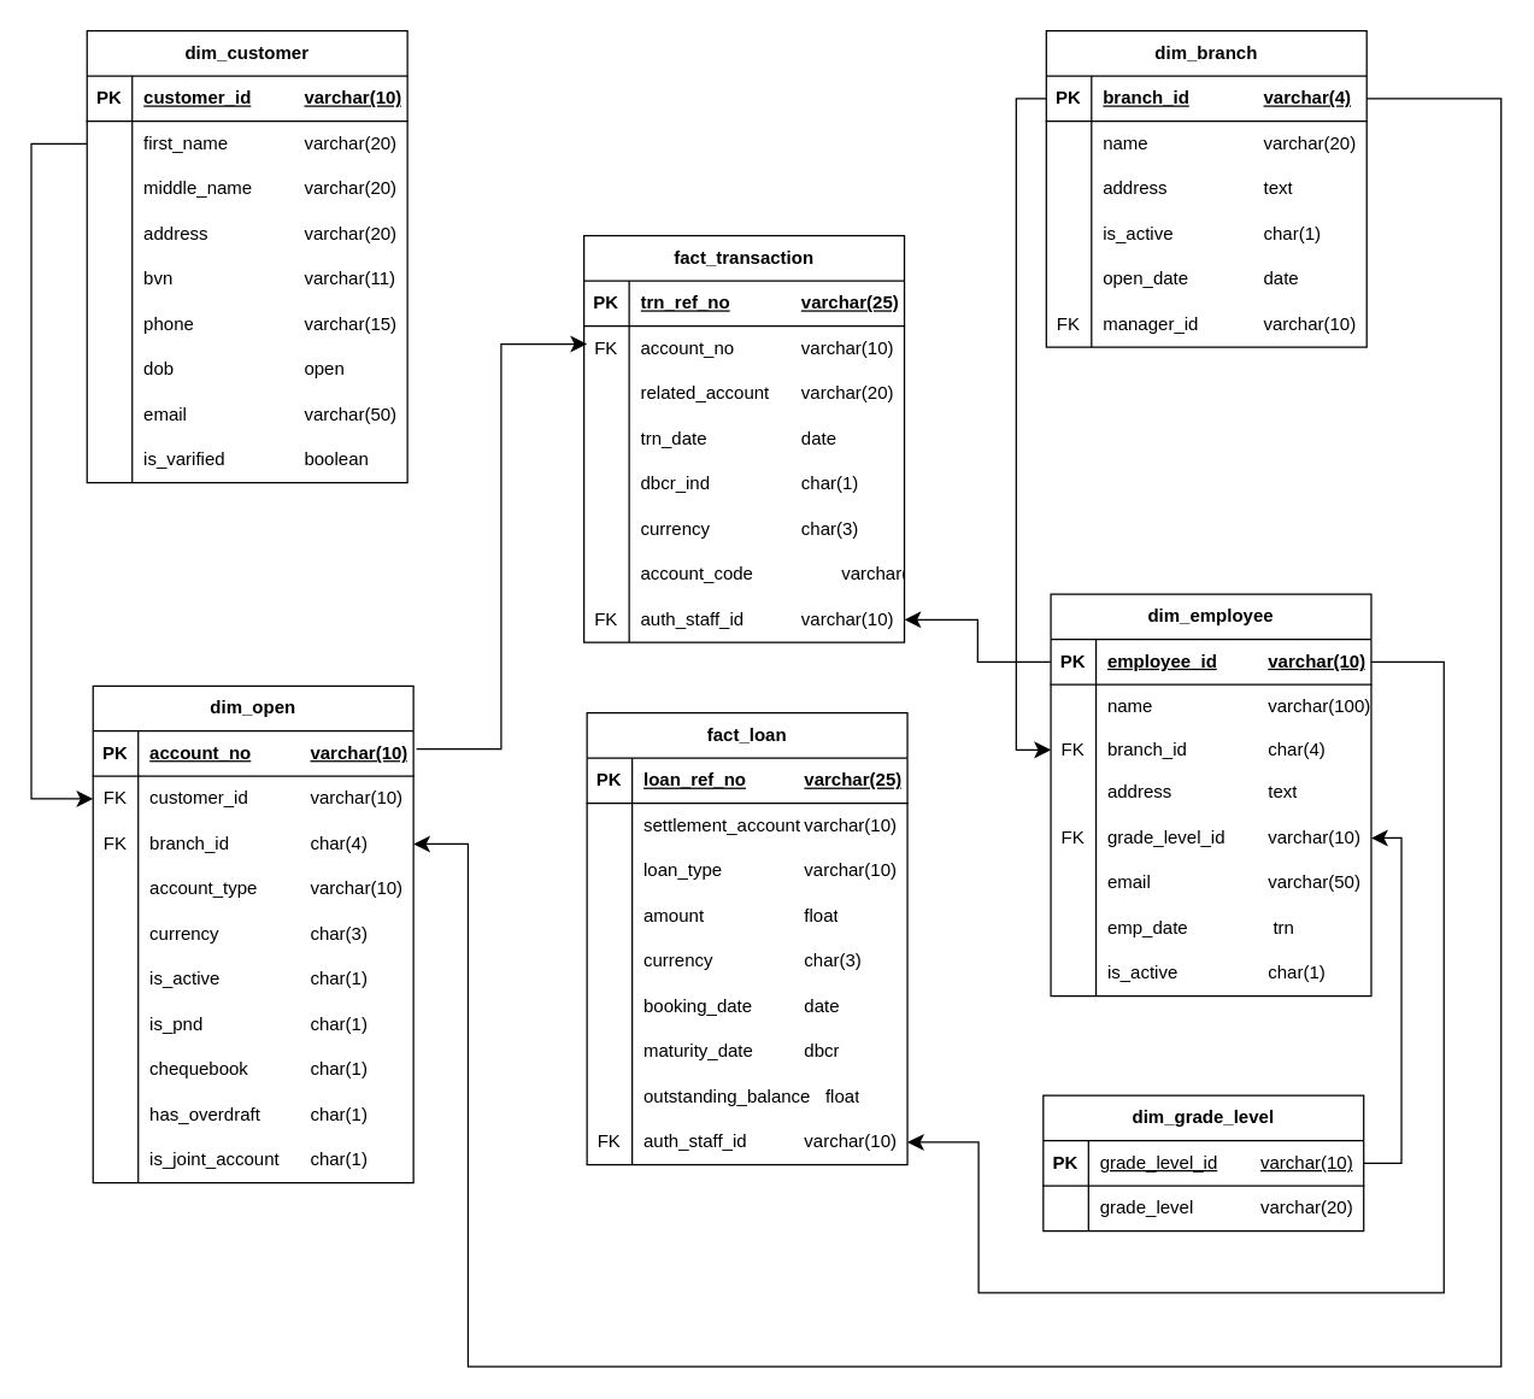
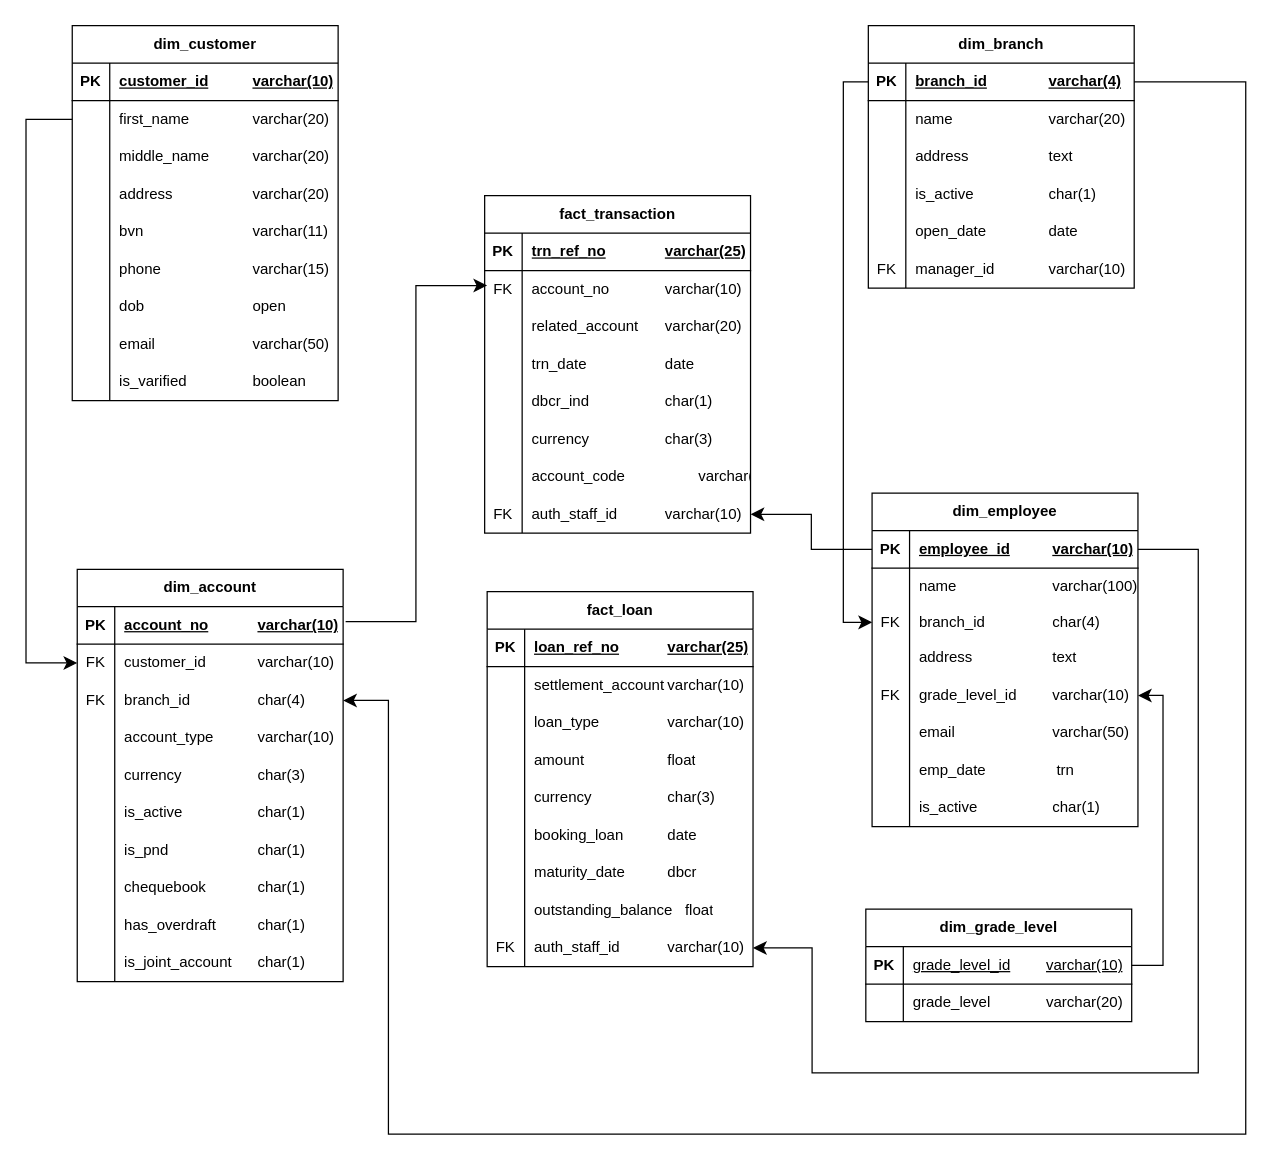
- <mxCell id="102" value="dim_open" style="shape=table;startSize=30;container=1;collapsible=1;childLayout=tableLayout;fixedRows=1;rowLines=0;fontStyle=1;align=center;resizeLast=1;html=1;" vertex="1" parent="1"><mxGeometry x="61" y="455" width="212.75" height="330" as="geometry" /></mxCell>
+ <mxCell id="102" value="dim_account" style="shape=table;startSize=30;container=1;collapsible=1;childLayout=tableLayout;fixedRows=1;rowLines=0;fontStyle=1;align=center;resizeLast=1;html=1;" vertex="1" parent="1"><mxGeometry x="61" y="455" width="212.75" height="330" as="geometry" /></mxCell>
- <mxCell id="92" value="&lt;span style=&quot;white-space: pre;&quot;&gt;booking_date&lt;/span&gt;&amp;nbsp;&lt;span style=&quot;white-space: pre;&quot;&gt;&#09;&lt;/span&gt;&lt;span style=&quot;white-space: pre;&quot;&gt;&#09;date&lt;/span&gt;" style="shape=partialRectangle;connectable=0;fillColor=none;top=0;left=0;bottom=0;right=0;align=left;spacingLeft=6;overflow=hidden;whiteSpace=wrap;html=1;" vertex="1" parent="90"><mxGeometry x="30" width="182.75" height="30" as="geometry"><mxRectangle width="182.75" height="30" as="alternateBounds" /></mxGeometry></mxCell>
+ <mxCell id="92" value="&lt;span style=&quot;white-space: pre;&quot;&gt;booking_loan&lt;/span&gt;&amp;nbsp;&lt;span style=&quot;white-space: pre;&quot;&gt;&#09;&lt;/span&gt;&lt;span style=&quot;white-space: pre;&quot;&gt;&#09;date&lt;/span&gt;" style="shape=partialRectangle;connectable=0;fillColor=none;top=0;left=0;bottom=0;right=0;align=left;spacingLeft=6;overflow=hidden;whiteSpace=wrap;html=1;" vertex="1" parent="90"><mxGeometry x="30" width="182.75" height="30" as="geometry"><mxRectangle width="182.75" height="30" as="alternateBounds" /></mxGeometry></mxCell>
